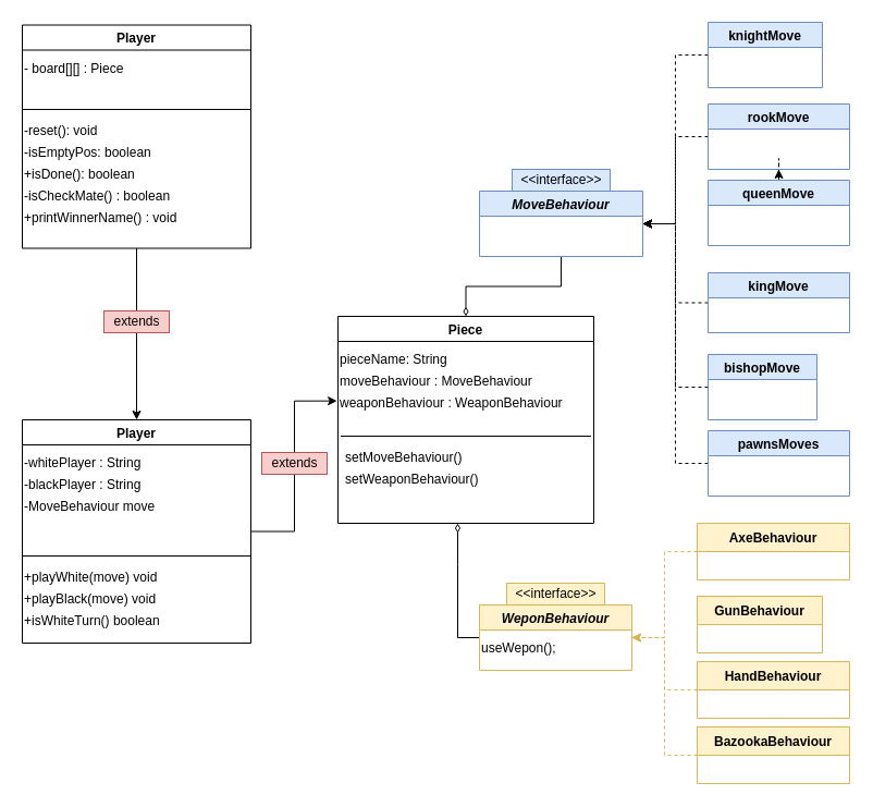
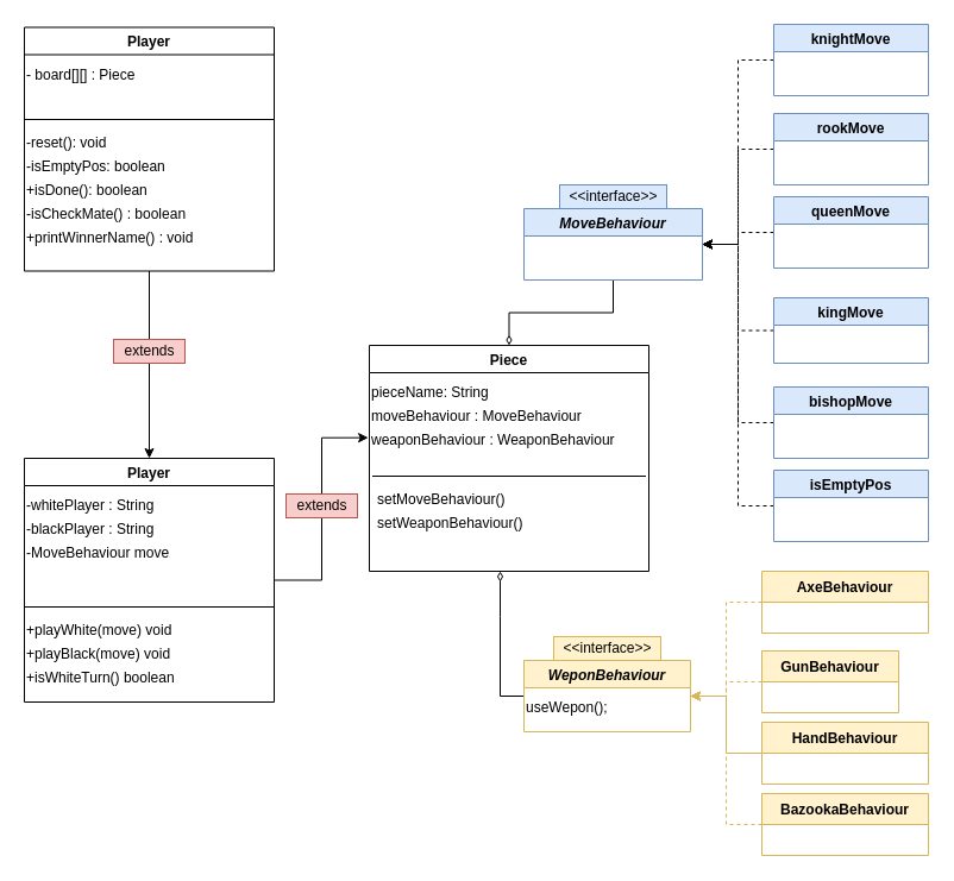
- <mxCell id="24" value="knightMove" style="swimlane;fontStyle=1;fillColor=#dae8fc;strokeColor=#6c8ebf;" vertex="1" parent="1"><mxGeometry x="650" y="20" width="105" height="60" as="geometry" /></mxCell>
+ <mxCell id="24" value="knightMove" style="swimlane;fontStyle=1;fillColor=#dae8fc;strokeColor=#6c8ebf;" vertex="1" parent="1"><mxGeometry x="650" y="20" width="130" height="60" as="geometry" /></mxCell>
- <mxCell id="19" style="edgeStyle=orthogonalEdgeStyle;rounded=0;orthogonalLoop=1;jettySize=auto;html=1;dashed=1;" edge="1" parent="1" source="20" target="22"><mxGeometry relative="1" as="geometry" /></mxCell>
+ <mxCell id="19" style="edgeStyle=orthogonalEdgeStyle;rounded=0;orthogonalLoop=1;jettySize=auto;html=1;entryX=1;entryY=0.5;entryDx=0;entryDy=0;dashed=1;" edge="1" parent="1" source="20" target="12"><mxGeometry relative="1" as="geometry" /></mxCell>
- <mxCell id="26" value="bishopMove" style="swimlane;fontStyle=1;fillColor=#dae8fc;strokeColor=#6c8ebf;" vertex="1" parent="1"><mxGeometry x="650" y="325" width="100" height="60" as="geometry" /></mxCell>
+ <mxCell id="26" value="bishopMove" style="swimlane;fontStyle=1;fillColor=#dae8fc;strokeColor=#6c8ebf;" vertex="1" parent="1"><mxGeometry x="650" y="325" width="130" height="60" as="geometry" /></mxCell>
- <mxCell id="35" value="pawnsMoves" style="swimlane;fontStyle=1;fillColor=#dae8fc;strokeColor=#6c8ebf;" vertex="1" parent="1"><mxGeometry x="650" y="395" width="130" height="60" as="geometry" /></mxCell>
+ <mxCell id="35" value="isEmptyPos" style="swimlane;fontStyle=1;fillColor=#dae8fc;strokeColor=#6c8ebf;" vertex="1" parent="1"><mxGeometry x="650" y="395" width="130" height="60" as="geometry" /></mxCell>
+ <mxCell id="39" style="edgeStyle=orthogonalEdgeStyle;rounded=0;orthogonalLoop=1;jettySize=auto;html=1;entryX=1;entryY=0.5;entryDx=0;entryDy=0;dashed=1;fontColor=#000000;fillColor=#fff2cc;strokeColor=#d6b656;" edge="1" parent="1" source="40" target="14"><mxGeometry relative="1" as="geometry" /></mxCell>
- <mxCell id="37" style="edgeStyle=orthogonalEdgeStyle;rounded=0;orthogonalLoop=1;jettySize=auto;html=1;entryX=1;entryY=0.5;entryDx=0;entryDy=0;dashed=1;fontColor=#000000;fillColor=#fff2cc;strokeColor=#d6b656;" edge="1" parent="1" source="38" target="14"><mxGeometry relative="1" as="geometry" /></mxCell>
+ <mxCell id="37" style="edgeStyle=orthogonalEdgeStyle;rounded=0;orthogonalLoop=1;jettySize=auto;html=1;entryX=1;entryY=0.5;entryDx=0;entryDy=0;dashed=0;fontColor=#000000;fillColor=#fff2cc;strokeColor=#d6b656;" edge="1" parent="1" source="38" target="14"><mxGeometry relative="1" as="geometry" /></mxCell>
